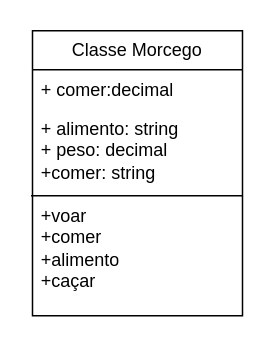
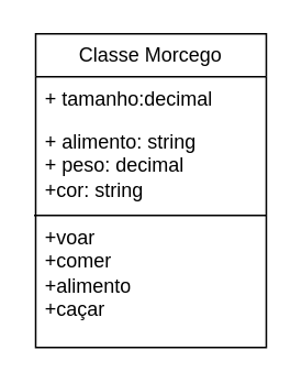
- <mxCell id="3" value="+ comer:decimal" style="text;strokeColor=none;fillColor=none;align=left;verticalAlign=top;spacingLeft=4;spacingRight=4;overflow=hidden;rotatable=0;points=[[0,0.5],[1,0.5]];portConstraint=eastwest;whiteSpace=wrap;html=1;" vertex="1" parent="2"><mxGeometry y="26" width="140" height="26" as="geometry" /></mxCell>
+ <mxCell id="3" value="+ tamanho:decimal" style="text;strokeColor=none;fillColor=none;align=left;verticalAlign=top;spacingLeft=4;spacingRight=4;overflow=hidden;rotatable=0;points=[[0,0.5],[1,0.5]];portConstraint=eastwest;whiteSpace=wrap;html=1;" vertex="1" parent="2"><mxGeometry y="26" width="140" height="26" as="geometry" /></mxCell>
- <mxCell id="4" value="+ alimento: string&lt;br&gt;+ peso: decimal&lt;br style=&quot;border-color: var(--border-color);&quot;&gt;+comer: string" style="text;strokeColor=none;fillColor=none;align=left;verticalAlign=top;spacingLeft=4;spacingRight=4;overflow=hidden;rotatable=0;points=[[0,0.5],[1,0.5]];portConstraint=eastwest;whiteSpace=wrap;html=1;" vertex="1" parent="2"><mxGeometry y="52" width="140" height="138" as="geometry" /></mxCell>
+ <mxCell id="4" value="+ alimento: string&lt;br&gt;+ peso: decimal&lt;br style=&quot;border-color: var(--border-color);&quot;&gt;+cor: string" style="text;strokeColor=none;fillColor=none;align=left;verticalAlign=top;spacingLeft=4;spacingRight=4;overflow=hidden;rotatable=0;points=[[0,0.5],[1,0.5]];portConstraint=eastwest;whiteSpace=wrap;html=1;" vertex="1" parent="2"><mxGeometry y="52" width="140" height="138" as="geometry" /></mxCell>
